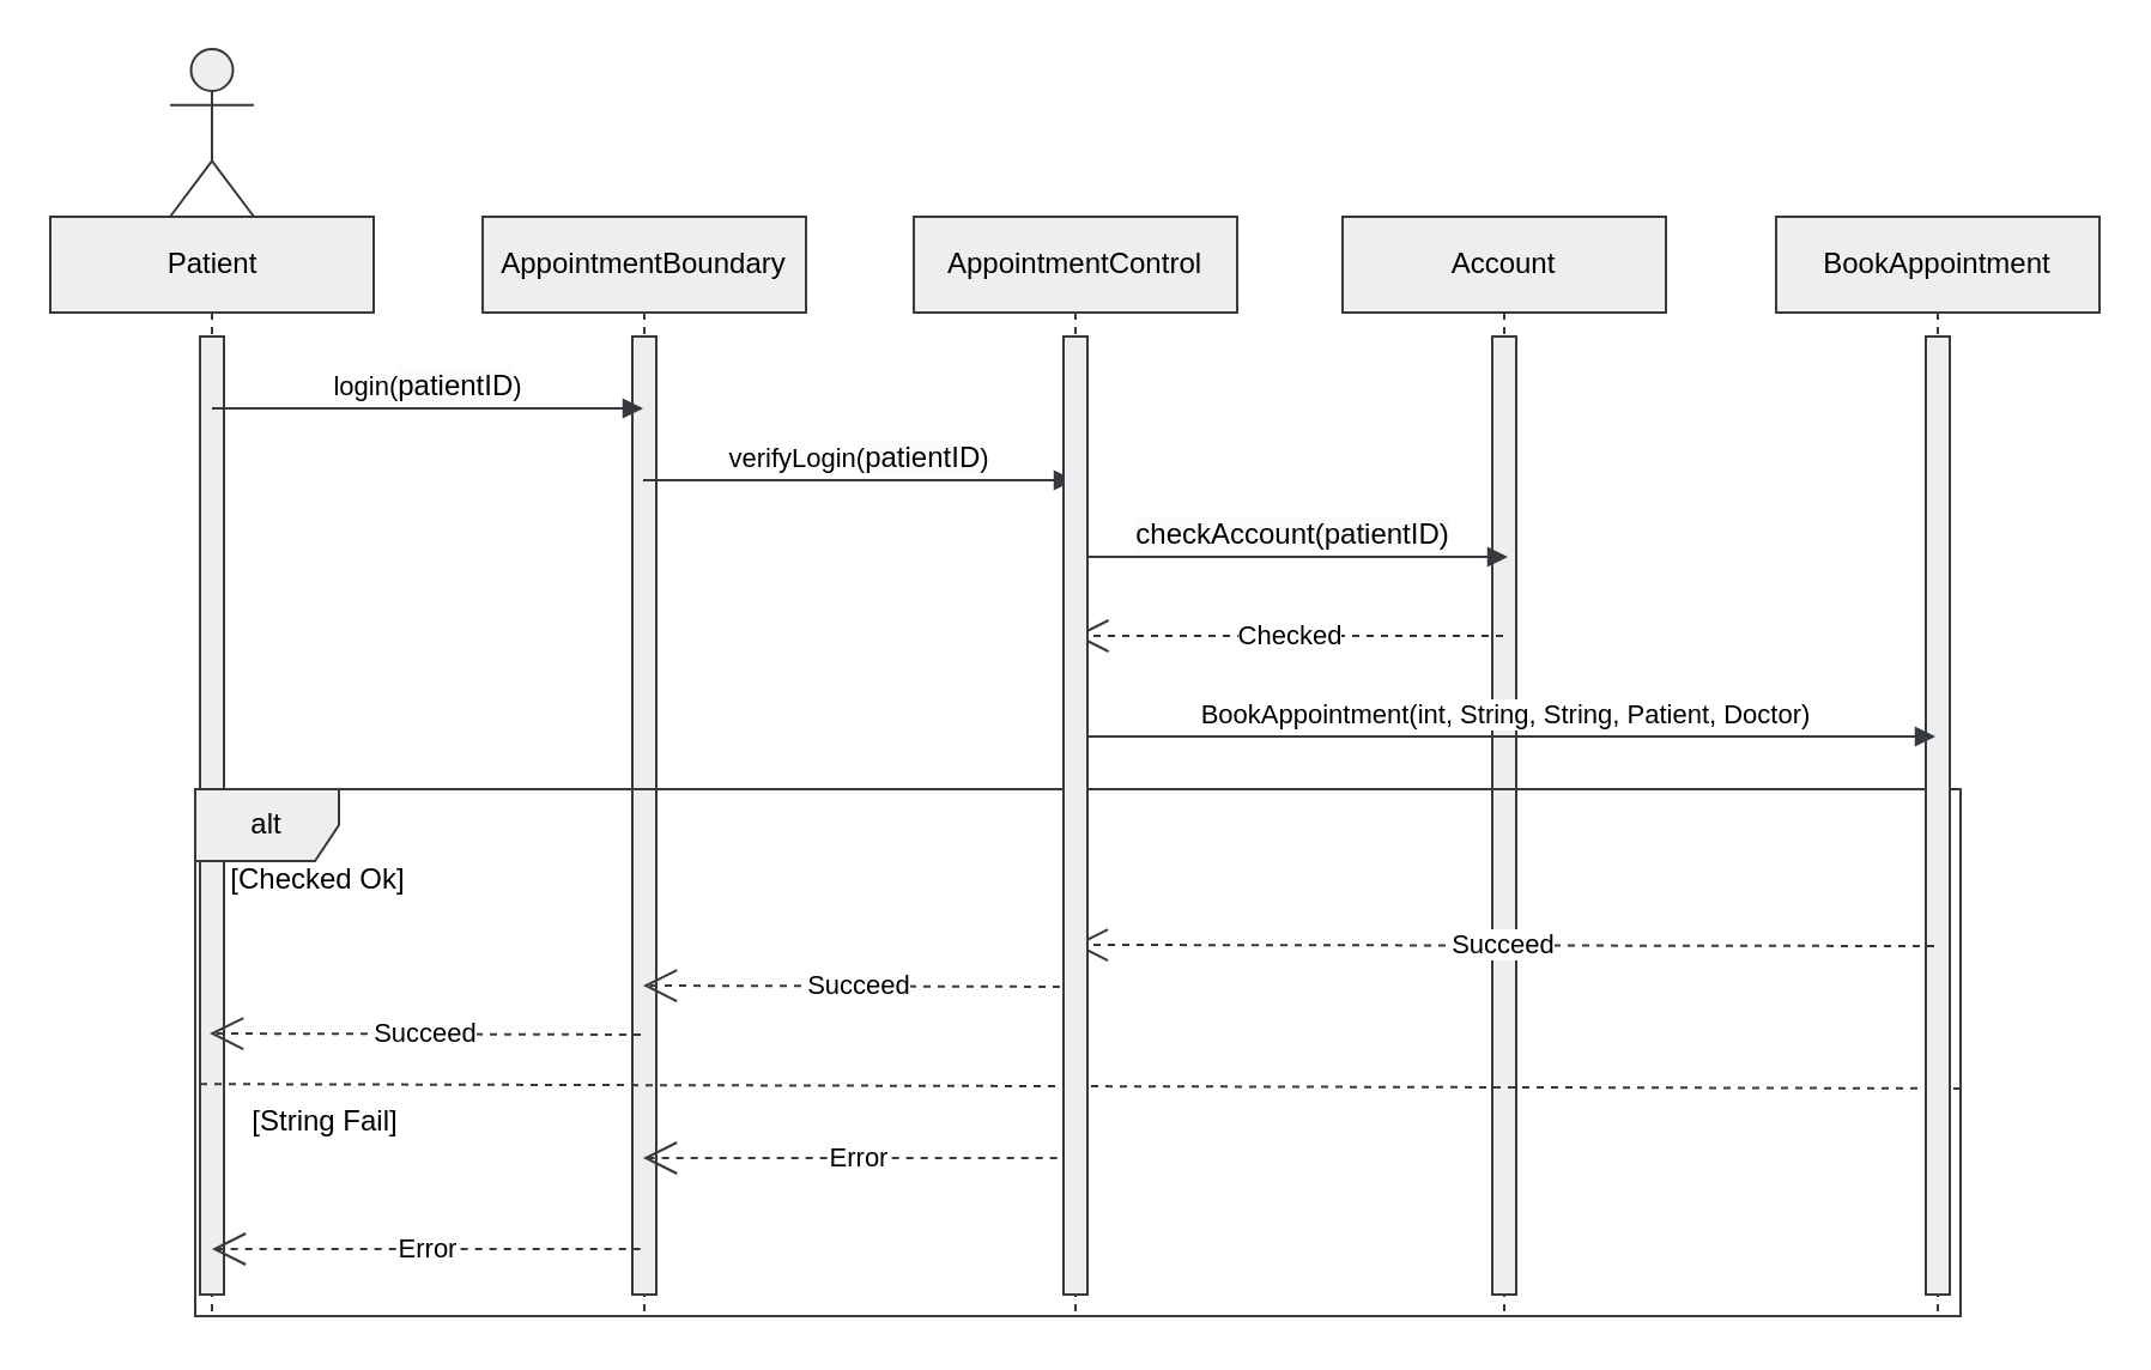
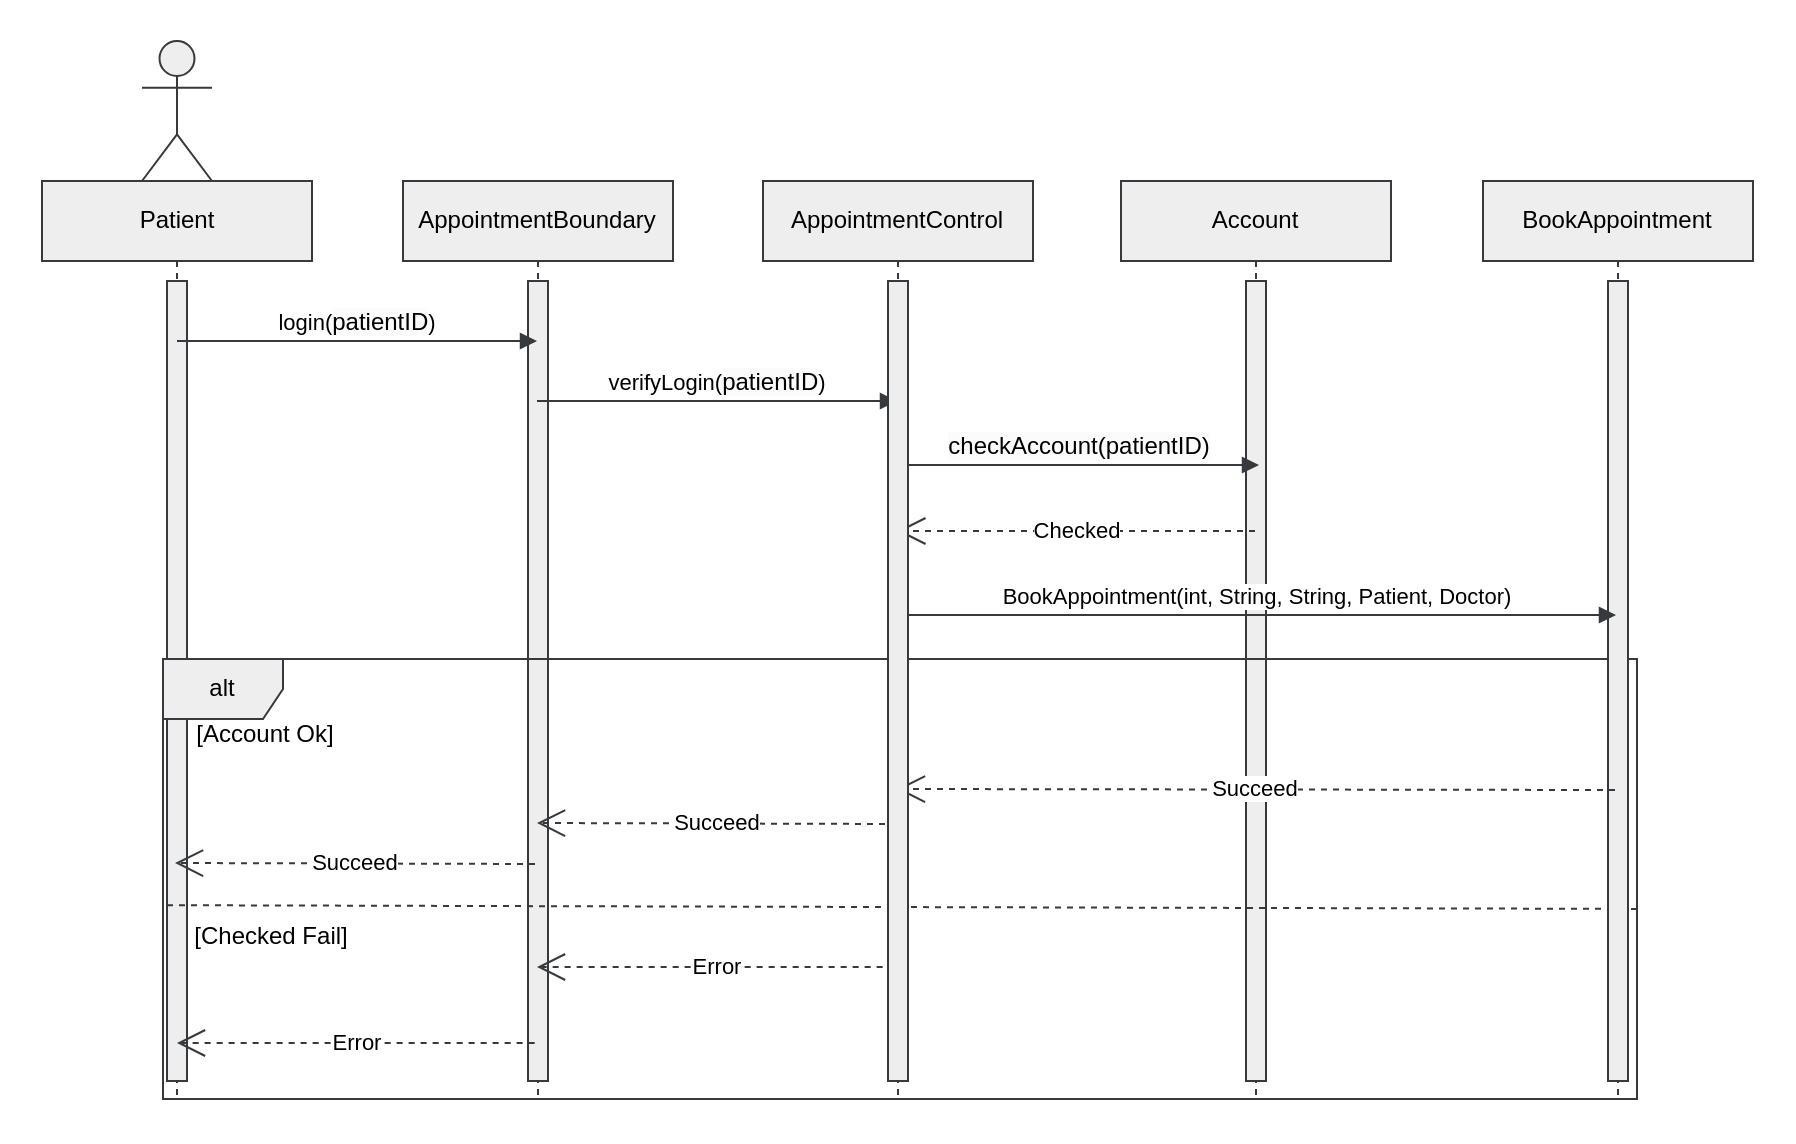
- <mxCell id="19" value="[Checked Ok]" style="text;html=1;align=center;verticalAlign=middle;resizable=0;points=[];autosize=1;strokeColor=none;fillColor=none;" parent="1" vertex="1"><mxGeometry x="82" y="352" width="100" height="30" as="geometry" /></mxCell>
+ <mxCell id="19" value="[Account Ok]" style="text;html=1;align=center;verticalAlign=middle;resizable=0;points=[];autosize=1;strokeColor=none;fillColor=none;" parent="1" vertex="1"><mxGeometry x="82" y="352" width="100" height="30" as="geometry" /></mxCell>
- <mxCell id="20" value="[String Fail]" style="text;html=1;align=center;verticalAlign=middle;resizable=0;points=[];autosize=1;strokeColor=none;fillColor=none;" parent="1" vertex="1"><mxGeometry x="85" y="453" width="100" height="30" as="geometry" /></mxCell>
+ <mxCell id="20" value="[Checked Fail]" style="text;html=1;align=center;verticalAlign=middle;resizable=0;points=[];autosize=1;strokeColor=none;fillColor=none;" parent="1" vertex="1"><mxGeometry x="85" y="453" width="100" height="30" as="geometry" /></mxCell>
